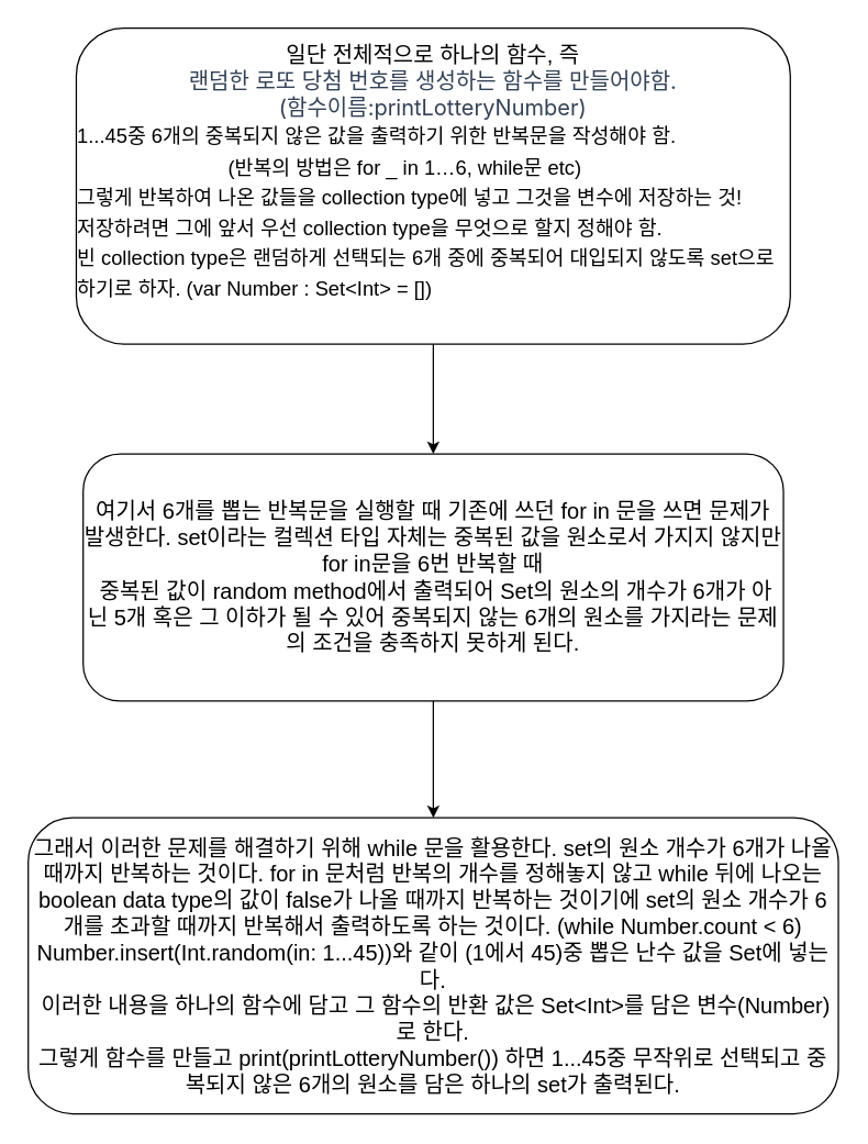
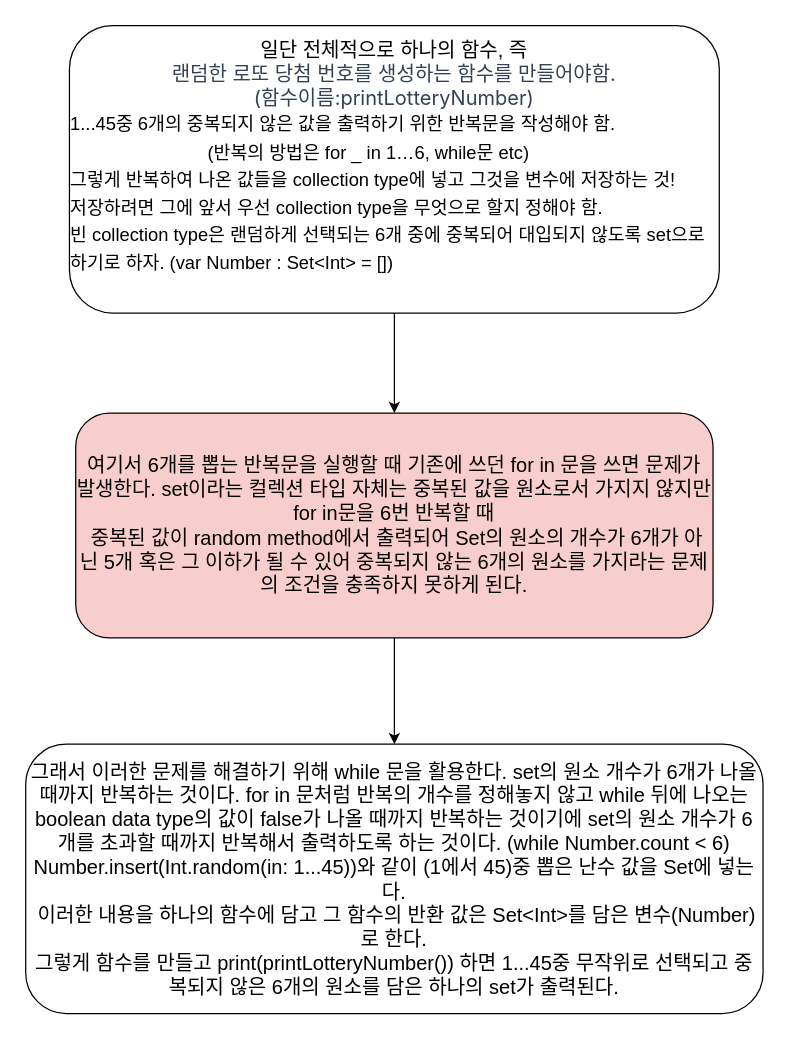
- <mxCell id="5" value="여기서 6개를 뽑는 반복문을 실행할 때 기존에 쓰던 for in 문을 쓰면 문제가 발생한다. set이라는 컬렉션 타입 자체는 중복된 값을 원소로서 가지지 않지만 for in문을 6번 반복할 때&lt;br&gt;&amp;nbsp;중복된 값이 random method에서 출력되어 Set의 원소의 개수가 6개가 아닌 5개 혹은 그 이하가 될 수 있어 중복되지 않는 6개의 원소를 가지라는 문제의 조건을 충족하지 못하게 된다." style="rounded=1;whiteSpace=wrap;html=1;fontSize=16;" vertex="1" parent="1"><mxGeometry x="60" y="330" width="510" height="180" as="geometry" /></mxCell>
+ <mxCell id="5" value="여기서 6개를 뽑는 반복문을 실행할 때 기존에 쓰던 for in 문을 쓰면 문제가 발생한다. set이라는 컬렉션 타입 자체는 중복된 값을 원소로서 가지지 않지만 for in문을 6번 반복할 때&lt;br&gt;&amp;nbsp;중복된 값이 random method에서 출력되어 Set의 원소의 개수가 6개가 아닌 5개 혹은 그 이하가 될 수 있어 중복되지 않는 6개의 원소를 가지라는 문제의 조건을 충족하지 못하게 된다." style="rounded=1;whiteSpace=wrap;html=1;fontSize=16;fillColor=#f8cecc;" vertex="1" parent="1"><mxGeometry x="60" y="330" width="510" height="180" as="geometry" /></mxCell>
